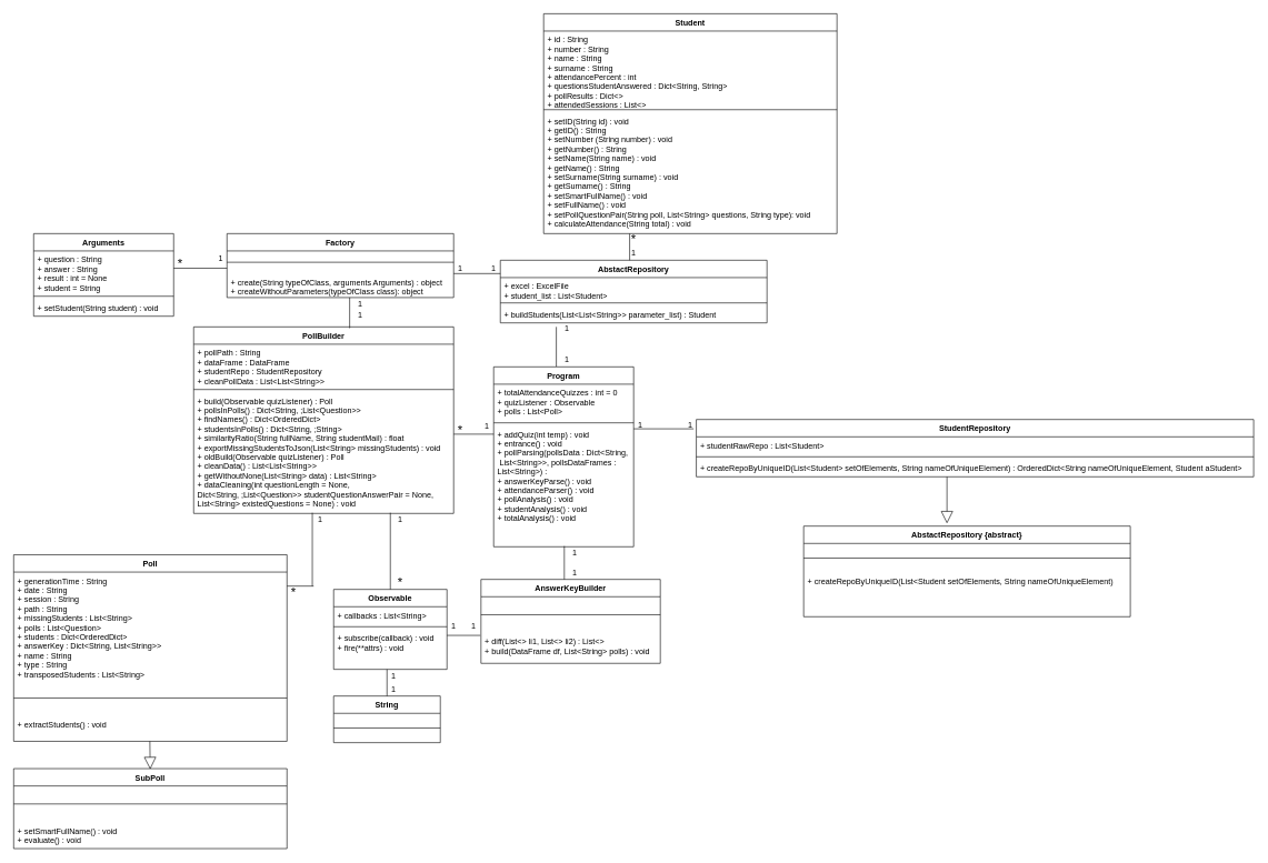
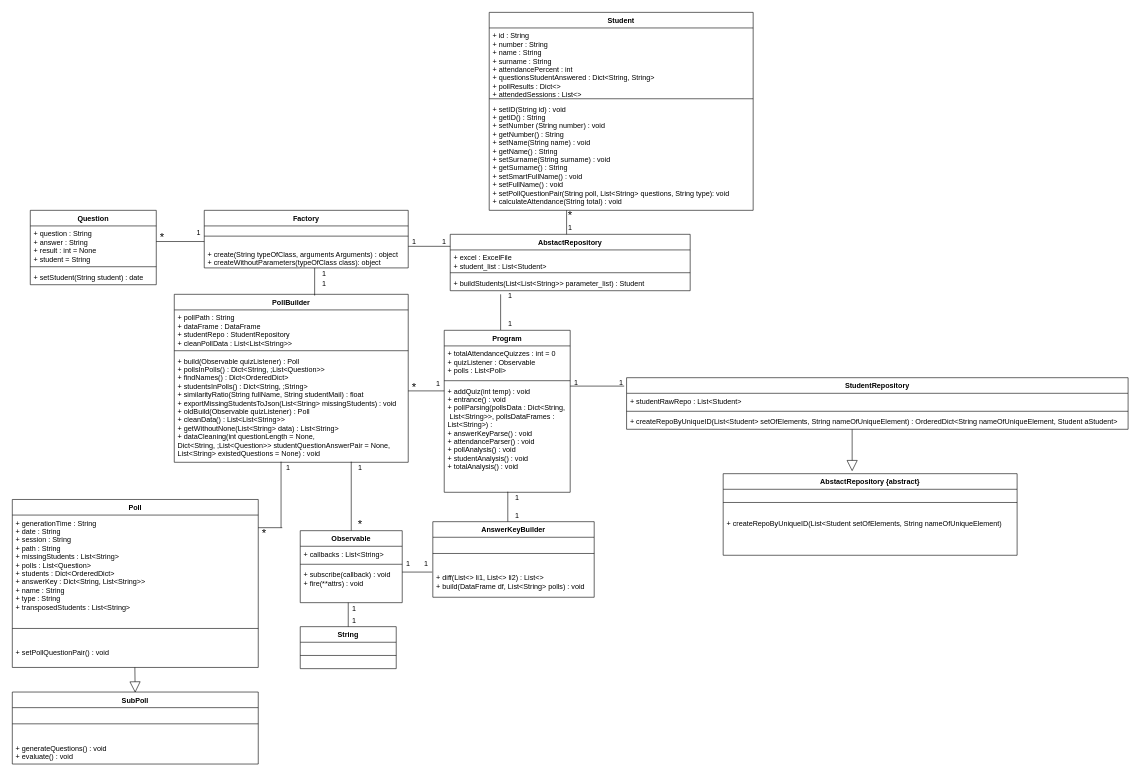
- <mxCell id="53" value="Arguments" style="swimlane;fontStyle=1;align=center;verticalAlign=top;childLayout=stackLayout;horizontal=1;startSize=26;horizontalStack=0;resizeParent=1;resizeParentMax=0;resizeLast=0;collapsible=1;marginBottom=0;" vertex="1" parent="1"><mxGeometry x="50" y="350" width="210" height="124" as="geometry" /></mxCell>
+ <mxCell id="53" value="Question" style="swimlane;fontStyle=1;align=center;verticalAlign=top;childLayout=stackLayout;horizontal=1;startSize=26;horizontalStack=0;resizeParent=1;resizeParentMax=0;resizeLast=0;collapsible=1;marginBottom=0;" vertex="1" parent="1"><mxGeometry x="50" y="350" width="210" height="124" as="geometry" /></mxCell>
- <mxCell id="56" value="+ setStudent(String student) : void" style="text;strokeColor=none;fillColor=none;align=left;verticalAlign=top;spacingLeft=4;spacingRight=4;overflow=hidden;rotatable=0;points=[[0,0.5],[1,0.5]];portConstraint=eastwest;" vertex="1" parent="53"><mxGeometry y="98" width="210" height="26" as="geometry" /></mxCell>
+ <mxCell id="56" value="+ setStudent(String student) : date" style="text;strokeColor=none;fillColor=none;align=left;verticalAlign=top;spacingLeft=4;spacingRight=4;overflow=hidden;rotatable=0;points=[[0,0.5],[1,0.5]];portConstraint=eastwest;" vertex="1" parent="53"><mxGeometry y="98" width="210" height="26" as="geometry" /></mxCell>
- <mxCell id="16" value="+ extractStudents() : void&#10;" style="text;strokeColor=none;fillColor=none;align=left;verticalAlign=top;spacingLeft=4;spacingRight=4;overflow=hidden;rotatable=0;points=[[0,0.5],[1,0.5]];portConstraint=eastwest;" vertex="1" parent="13"><mxGeometry y="242" width="410" height="38" as="geometry" /></mxCell>
+ <mxCell id="16" value="+ setPollQuestionPair() : void&#10;" style="text;strokeColor=none;fillColor=none;align=left;verticalAlign=top;spacingLeft=4;spacingRight=4;overflow=hidden;rotatable=0;points=[[0,0.5],[1,0.5]];portConstraint=eastwest;" vertex="1" parent="13"><mxGeometry y="242" width="410" height="38" as="geometry" /></mxCell>
- <mxCell id="85" value="+ setSmartFullName() : void&#10;+ evaluate() : void" style="text;strokeColor=none;fillColor=none;align=left;verticalAlign=top;spacingLeft=4;spacingRight=4;overflow=hidden;rotatable=0;points=[[0,0.5],[1,0.5]];portConstraint=eastwest;" vertex="1" parent="83"><mxGeometry y="80" width="410" height="40" as="geometry" /></mxCell>
+ <mxCell id="85" value="+ generateQuestions() : void&#10;+ evaluate() : void" style="text;strokeColor=none;fillColor=none;align=left;verticalAlign=top;spacingLeft=4;spacingRight=4;overflow=hidden;rotatable=0;points=[[0,0.5],[1,0.5]];portConstraint=eastwest;" vertex="1" parent="83"><mxGeometry y="80" width="410" height="40" as="geometry" /></mxCell>
